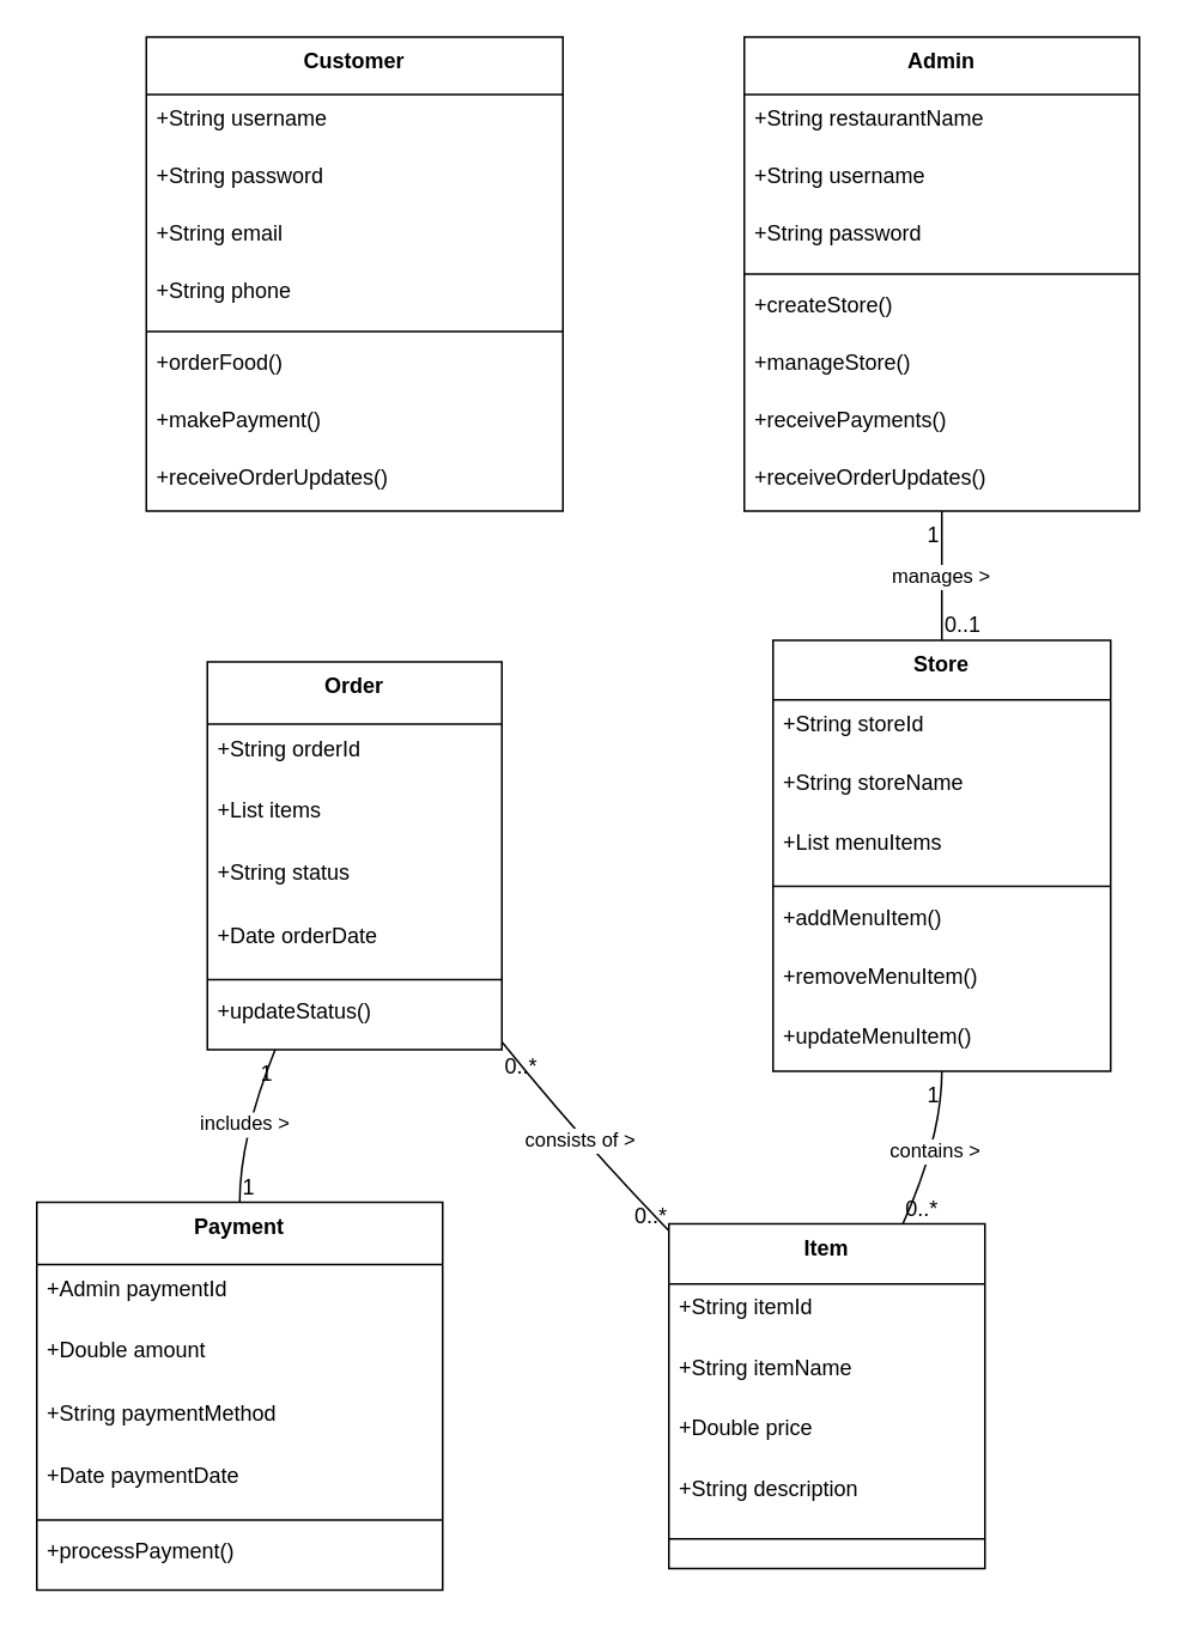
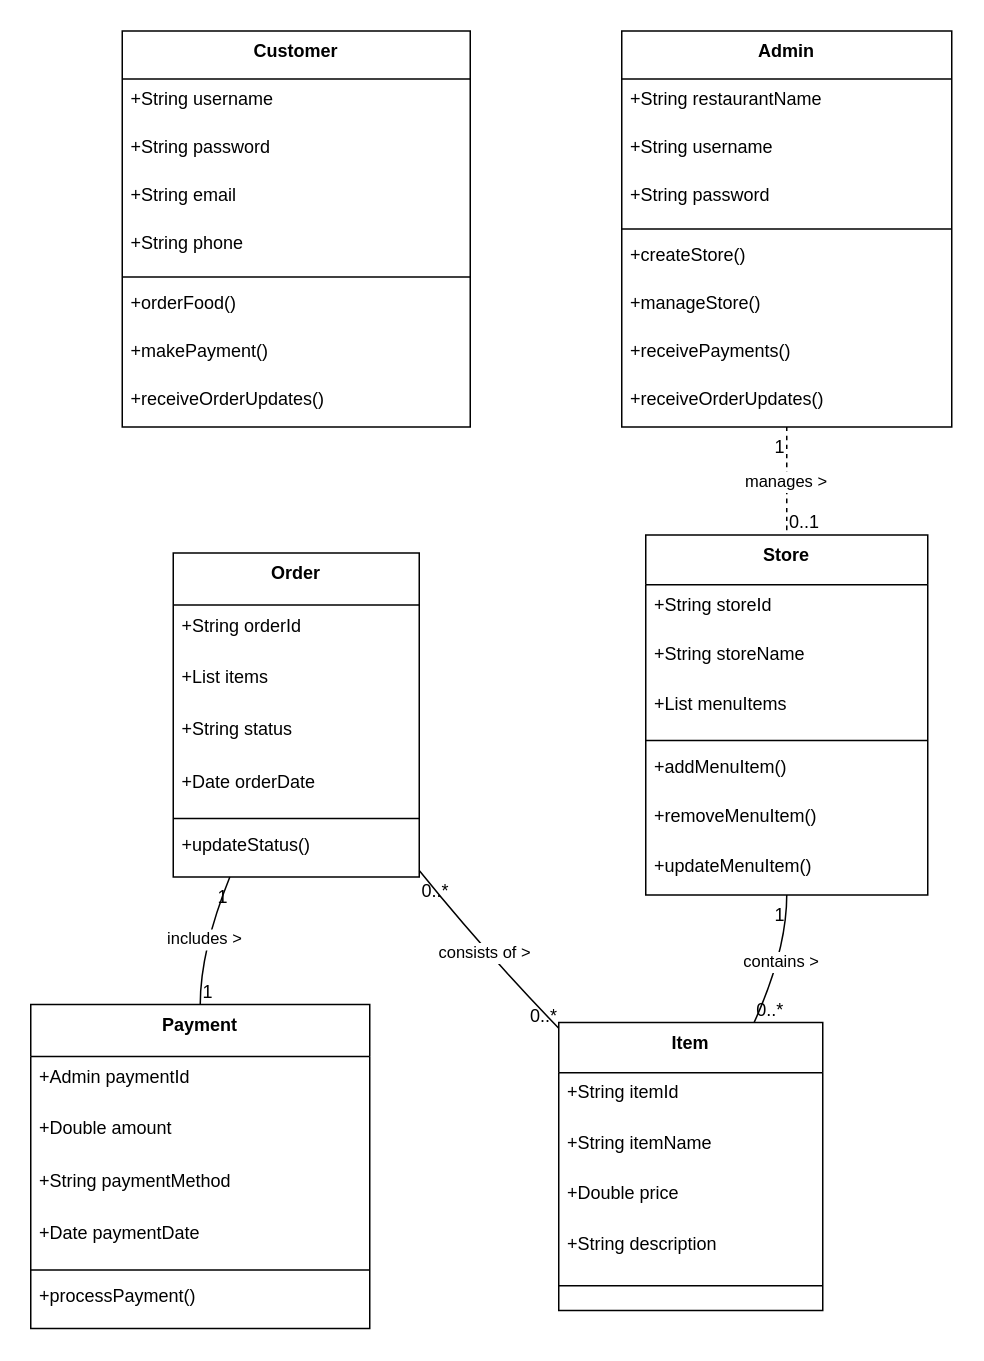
- <mxCell id="48" value="manages &gt;" style="curved=1;startArrow=none;endArrow=none;exitX=0.5;exitY=1;entryX=0.5;entryY=0;" edge="1" parent="1" source="11" target="27"><mxGeometry relative="1" as="geometry"><Array as="points" /></mxGeometry></mxCell>
+ <mxCell id="48" value="manages &gt;" style="curved=1;startArrow=none;endArrow=none;exitX=0.5;exitY=1;entryX=0.5;entryY=0;dashed=1;" edge="1" parent="1" source="11" target="27"><mxGeometry relative="1" as="geometry"><Array as="points" /></mxGeometry></mxCell>
